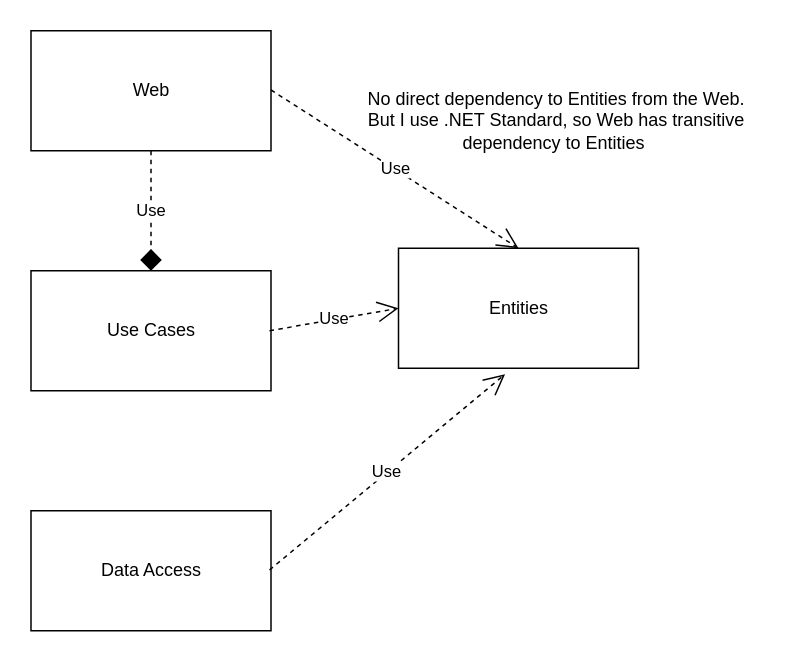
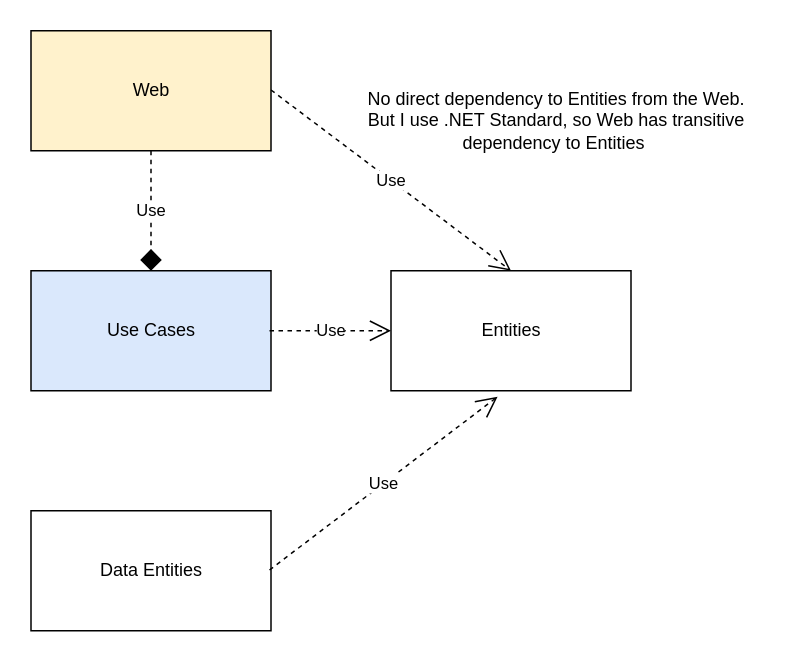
- <mxCell id="2" value="Web" style="html=1;" parent="1" vertex="1"><mxGeometry x="20" y="20" width="160" height="80" as="geometry" /></mxCell>
+ <mxCell id="2" value="Web" style="html=1;fillColor=#fff2cc;" parent="1" vertex="1"><mxGeometry x="20" y="20" width="160" height="80" as="geometry" /></mxCell>
- <mxCell id="5" value="Entities" style="html=1;" parent="1" vertex="1"><mxGeometry x="265" y="165" width="160" height="80" as="geometry" /></mxCell>
+ <mxCell id="5" value="Entities" style="html=1;" parent="1" vertex="1"><mxGeometry x="260" y="180" width="160" height="80" as="geometry" /></mxCell>
- <mxCell id="3" value="Use Cases" style="html=1;" parent="1" vertex="1"><mxGeometry x="20" y="180" width="160" height="80" as="geometry" /></mxCell>
+ <mxCell id="3" value="Use Cases" style="html=1;fillColor=#dae8fc;" parent="1" vertex="1"><mxGeometry x="20" y="180" width="160" height="80" as="geometry" /></mxCell>
- <mxCell id="4" value="Data Access" style="html=1;" parent="1" vertex="1"><mxGeometry x="20" y="340" width="160" height="80" as="geometry" /></mxCell>
+ <mxCell id="4" value="Data Entities" style="html=1;" parent="1" vertex="1"><mxGeometry x="20" y="340" width="160" height="80" as="geometry" /></mxCell>
